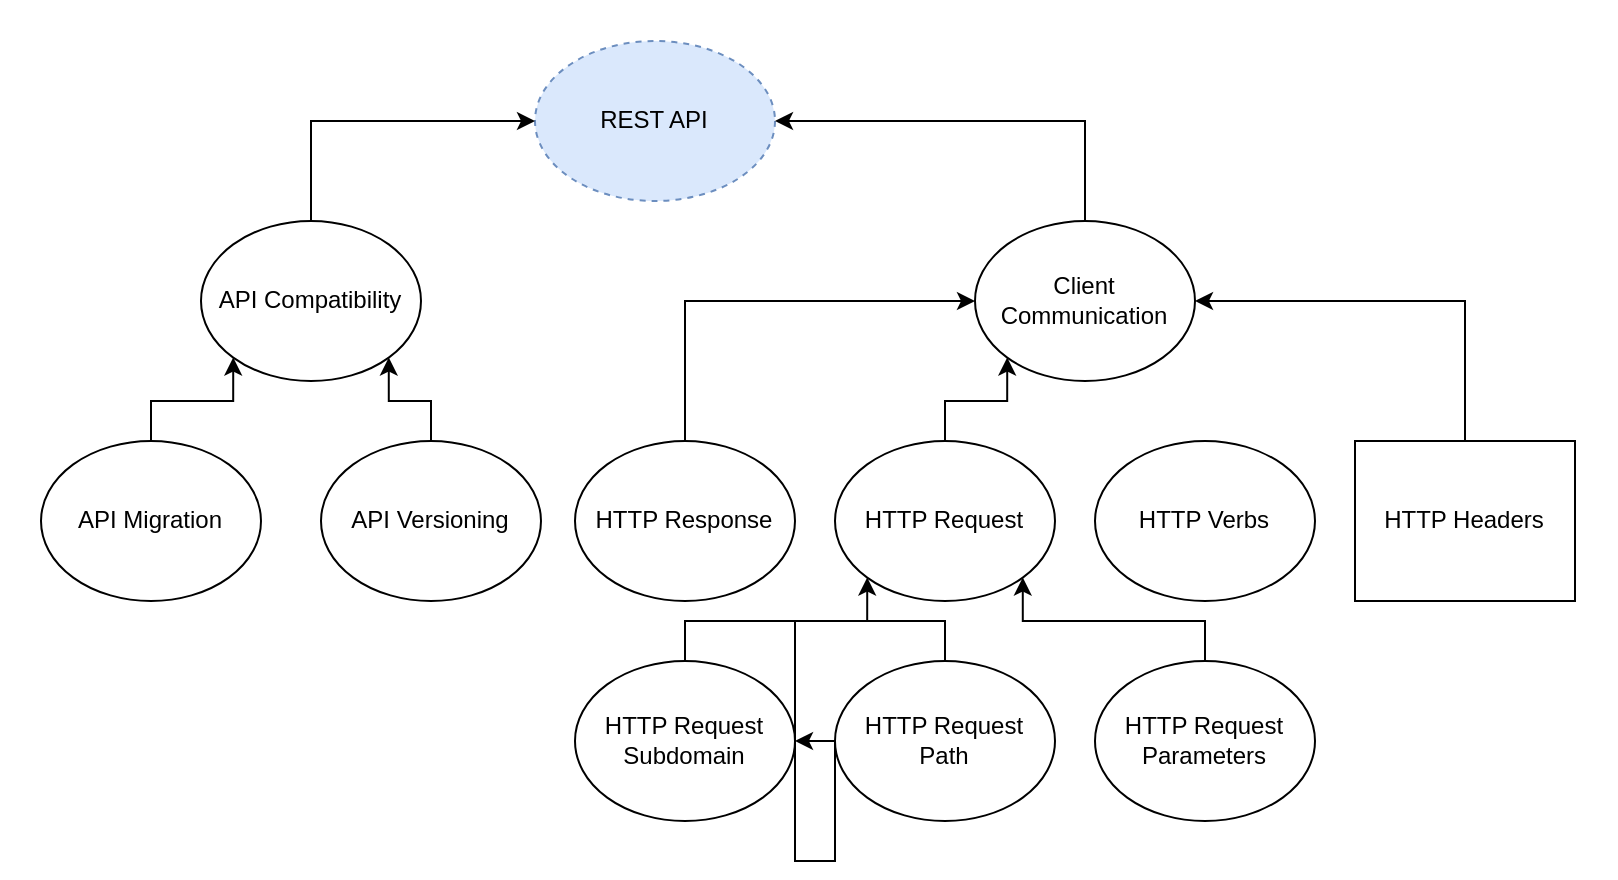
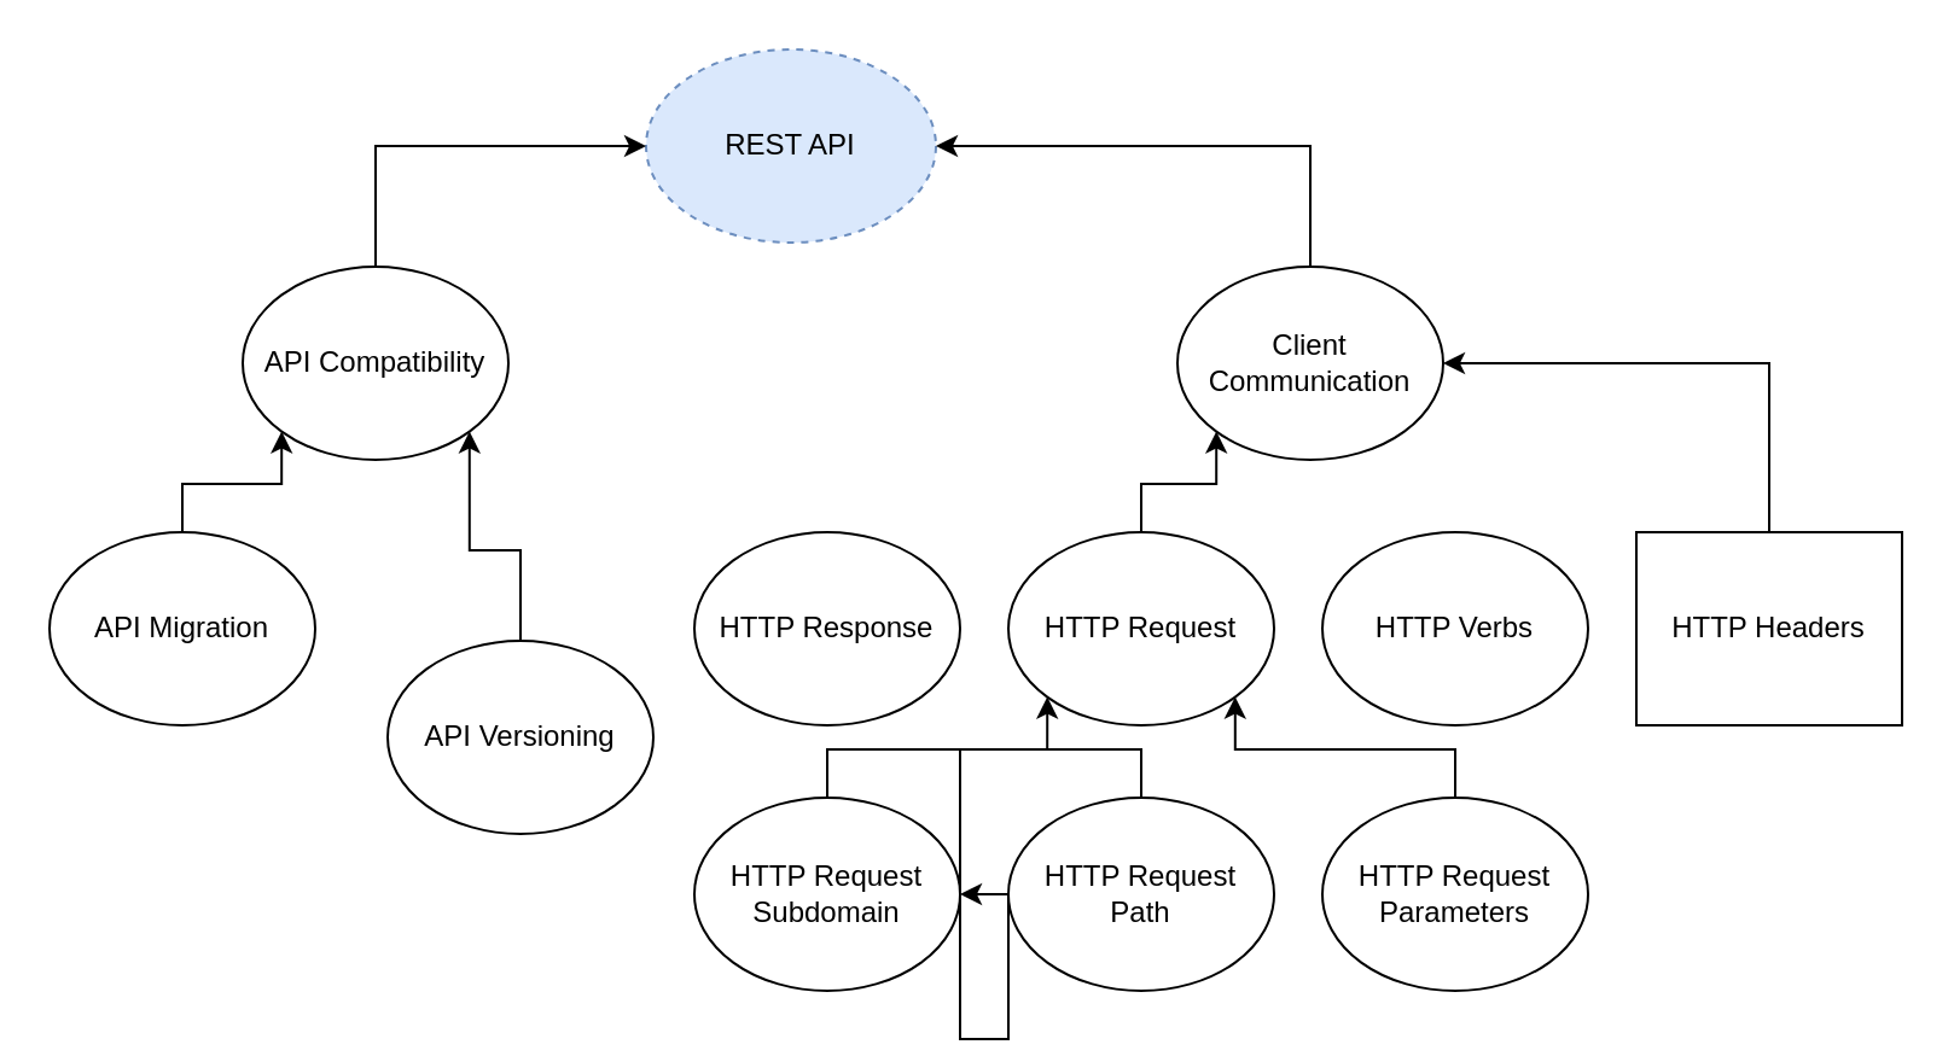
- <mxCell id="5" style="edgeStyle=orthogonalEdgeStyle;rounded=0;orthogonalLoop=1;jettySize=auto;html=1;exitX=0.5;exitY=0;exitDx=0;exitDy=0;entryX=0;entryY=0.5;entryDx=0;entryDy=0;" parent="1" source="6" target="4" edge="1"><mxGeometry relative="1" as="geometry" /></mxCell>
- <mxCell id="15" value="API Versioning" style="ellipse;whiteSpace=wrap;html=1;" parent="1" vertex="1"><mxGeometry x="160" y="220" width="110" height="80" as="geometry" /></mxCell>
+ <mxCell id="15" value="API Versioning" style="ellipse;whiteSpace=wrap;html=1;" parent="1" vertex="1"><mxGeometry x="160" y="265" width="110" height="80" as="geometry" /></mxCell>
